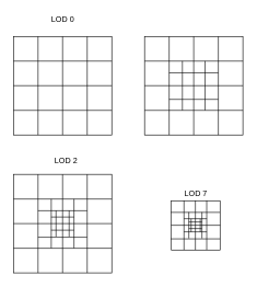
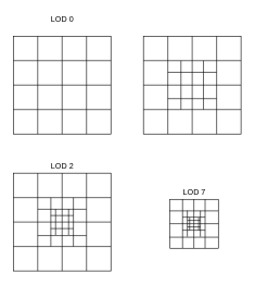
- <mxCell id="40" value="LOD 2" style="text;html=1;align=center;verticalAlign=middle;resizable=0;points=[];autosize=1;strokeColor=none;fillColor=none;" vertex="1" parent="1"><mxGeometry x="75" y="235" width="50" height="20" as="geometry" /></mxCell>
+ <mxCell id="40" value="LOD 2" style="text;html=1;align=center;verticalAlign=middle;resizable=0;points=[];autosize=1;strokeColor=none;fillColor=none;" vertex="1" parent="1"><mxGeometry x="70" y="245" width="50" height="20" as="geometry" /></mxCell>
